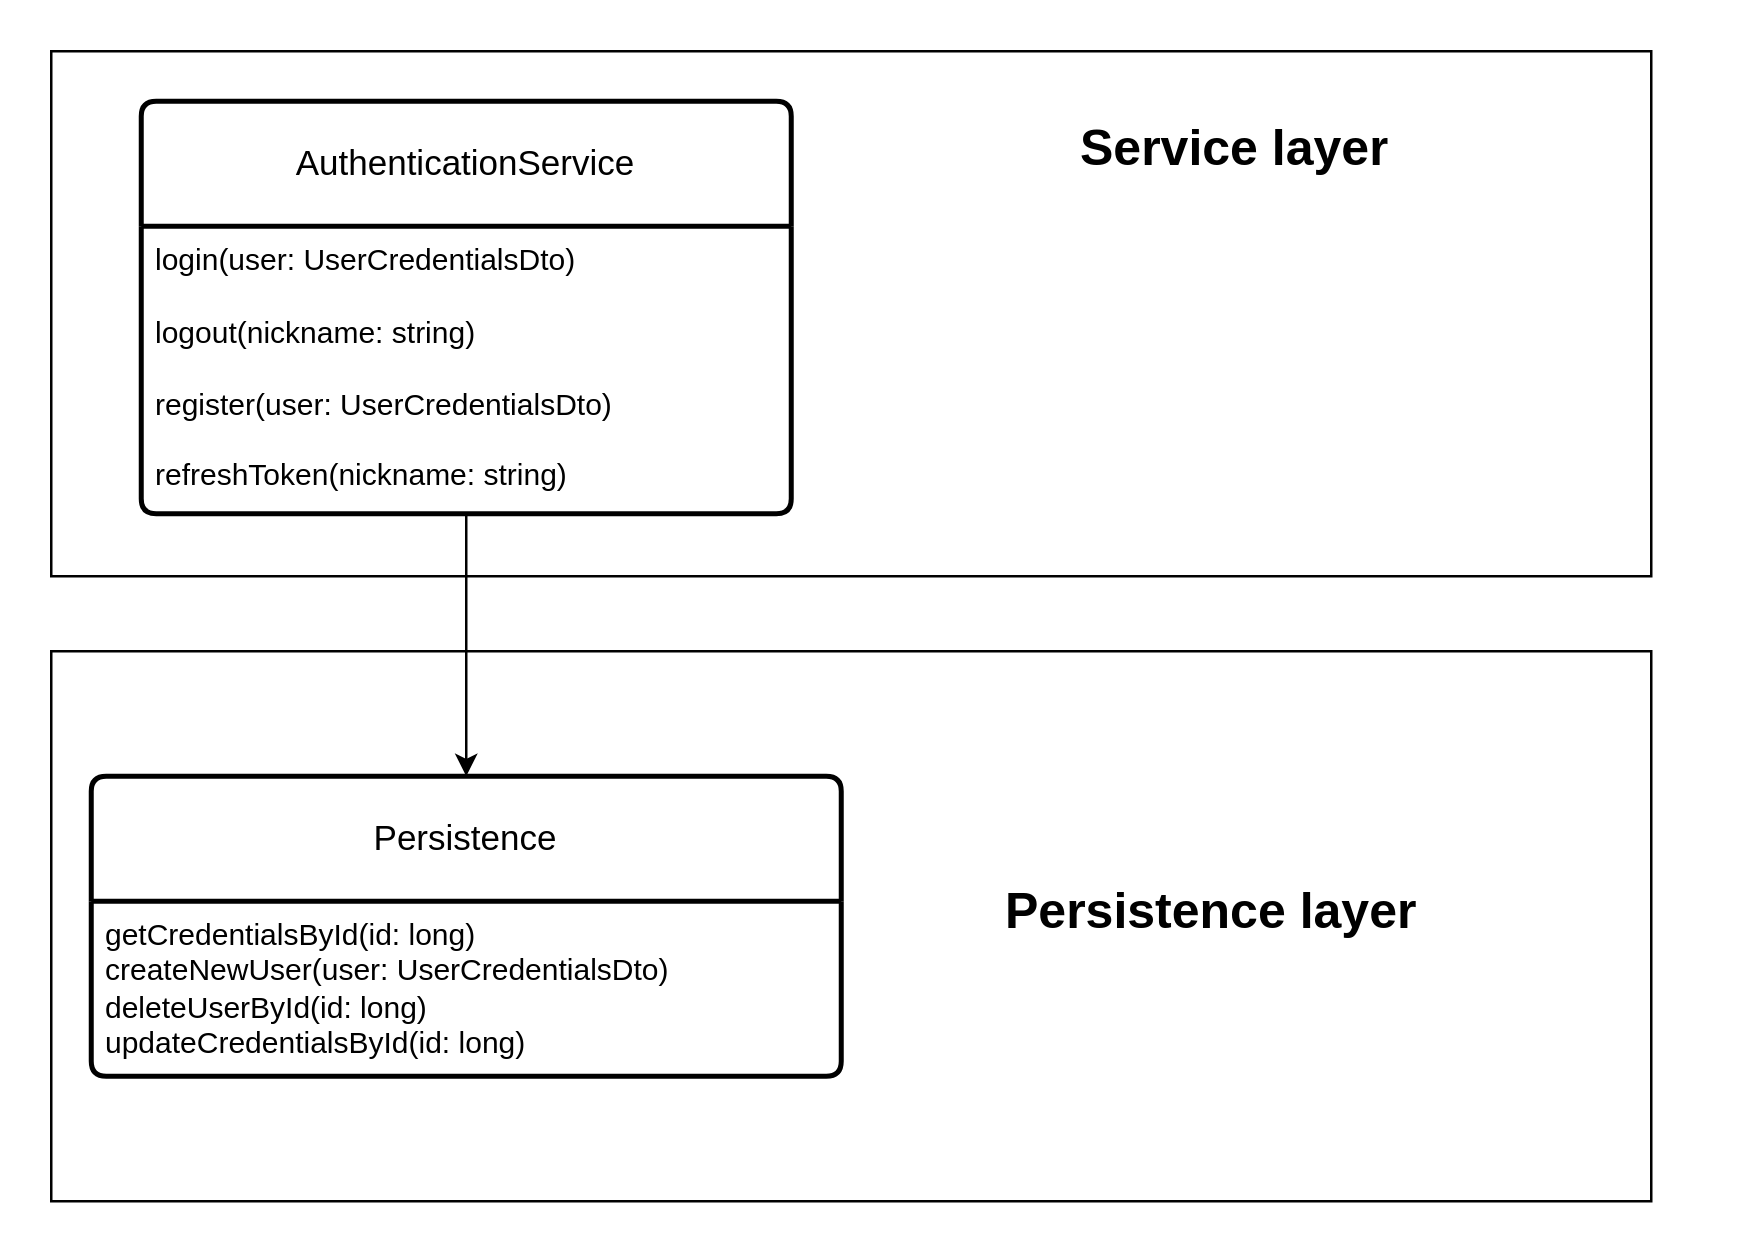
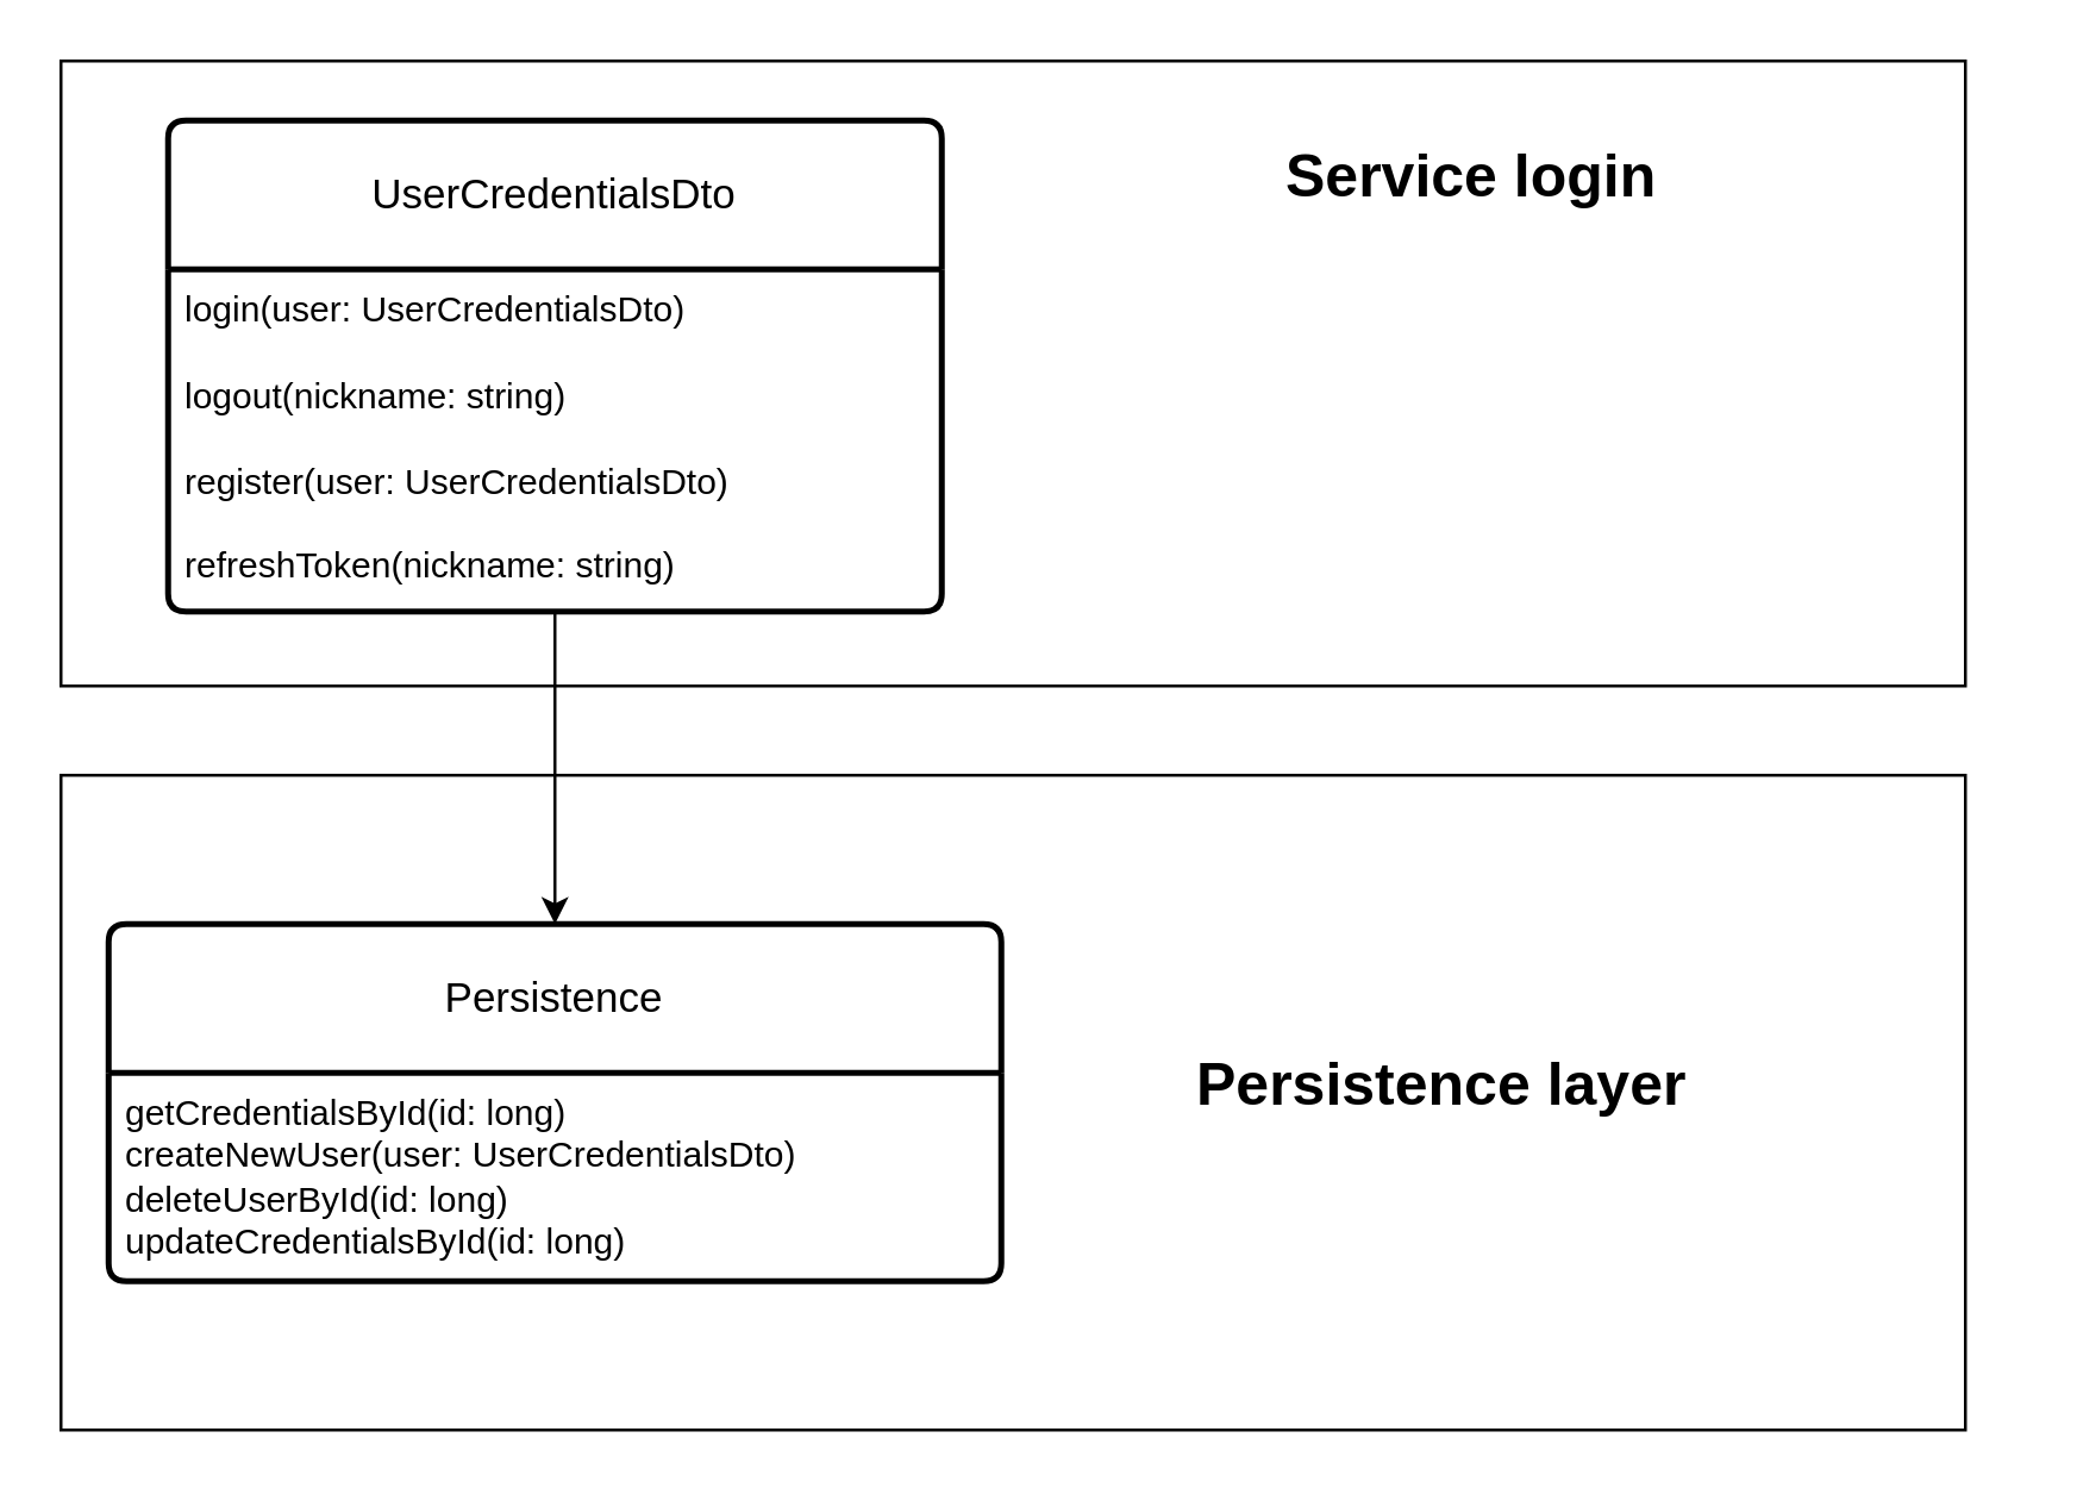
- <mxCell id="9" value="&lt;b&gt;&lt;font style=&quot;font-size: 20px;&quot;&gt;Service layer&lt;/font&gt;&lt;/b&gt;" style="text;strokeColor=none;fillColor=none;spacingLeft=4;spacingRight=4;overflow=hidden;rotatable=0;points=[[0,0.5],[1,0.5]];portConstraint=eastwest;fontSize=12;whiteSpace=wrap;html=1;" vertex="1" parent="1"><mxGeometry x="426" y="40" width="250" height="30" as="geometry" /></mxCell>
+ <mxCell id="9" value="&lt;b&gt;&lt;font style=&quot;font-size: 20px;&quot;&gt;Service login&lt;/font&gt;&lt;/b&gt;" style="text;strokeColor=none;fillColor=none;spacingLeft=4;spacingRight=4;overflow=hidden;rotatable=0;points=[[0,0.5],[1,0.5]];portConstraint=eastwest;fontSize=12;whiteSpace=wrap;html=1;" vertex="1" parent="1"><mxGeometry x="426" y="40" width="250" height="30" as="geometry" /></mxCell>
- <mxCell id="4" value="AuthenticationService" style="swimlane;childLayout=stackLayout;horizontal=1;startSize=50;horizontalStack=0;rounded=1;fontSize=14;fontStyle=0;strokeWidth=2;resizeParent=0;resizeLast=1;shadow=0;dashed=0;align=center;arcSize=4;whiteSpace=wrap;html=1;" vertex="1" parent="1"><mxGeometry x="56" y="40" width="260" height="165" as="geometry" /></mxCell>
+ <mxCell id="4" value="UserCredentialsDto" style="swimlane;childLayout=stackLayout;horizontal=1;startSize=50;horizontalStack=0;rounded=1;fontSize=14;fontStyle=0;strokeWidth=2;resizeParent=0;resizeLast=1;shadow=0;dashed=0;align=center;arcSize=4;whiteSpace=wrap;html=1;" vertex="1" parent="1"><mxGeometry x="56" y="40" width="260" height="165" as="geometry" /></mxCell>
